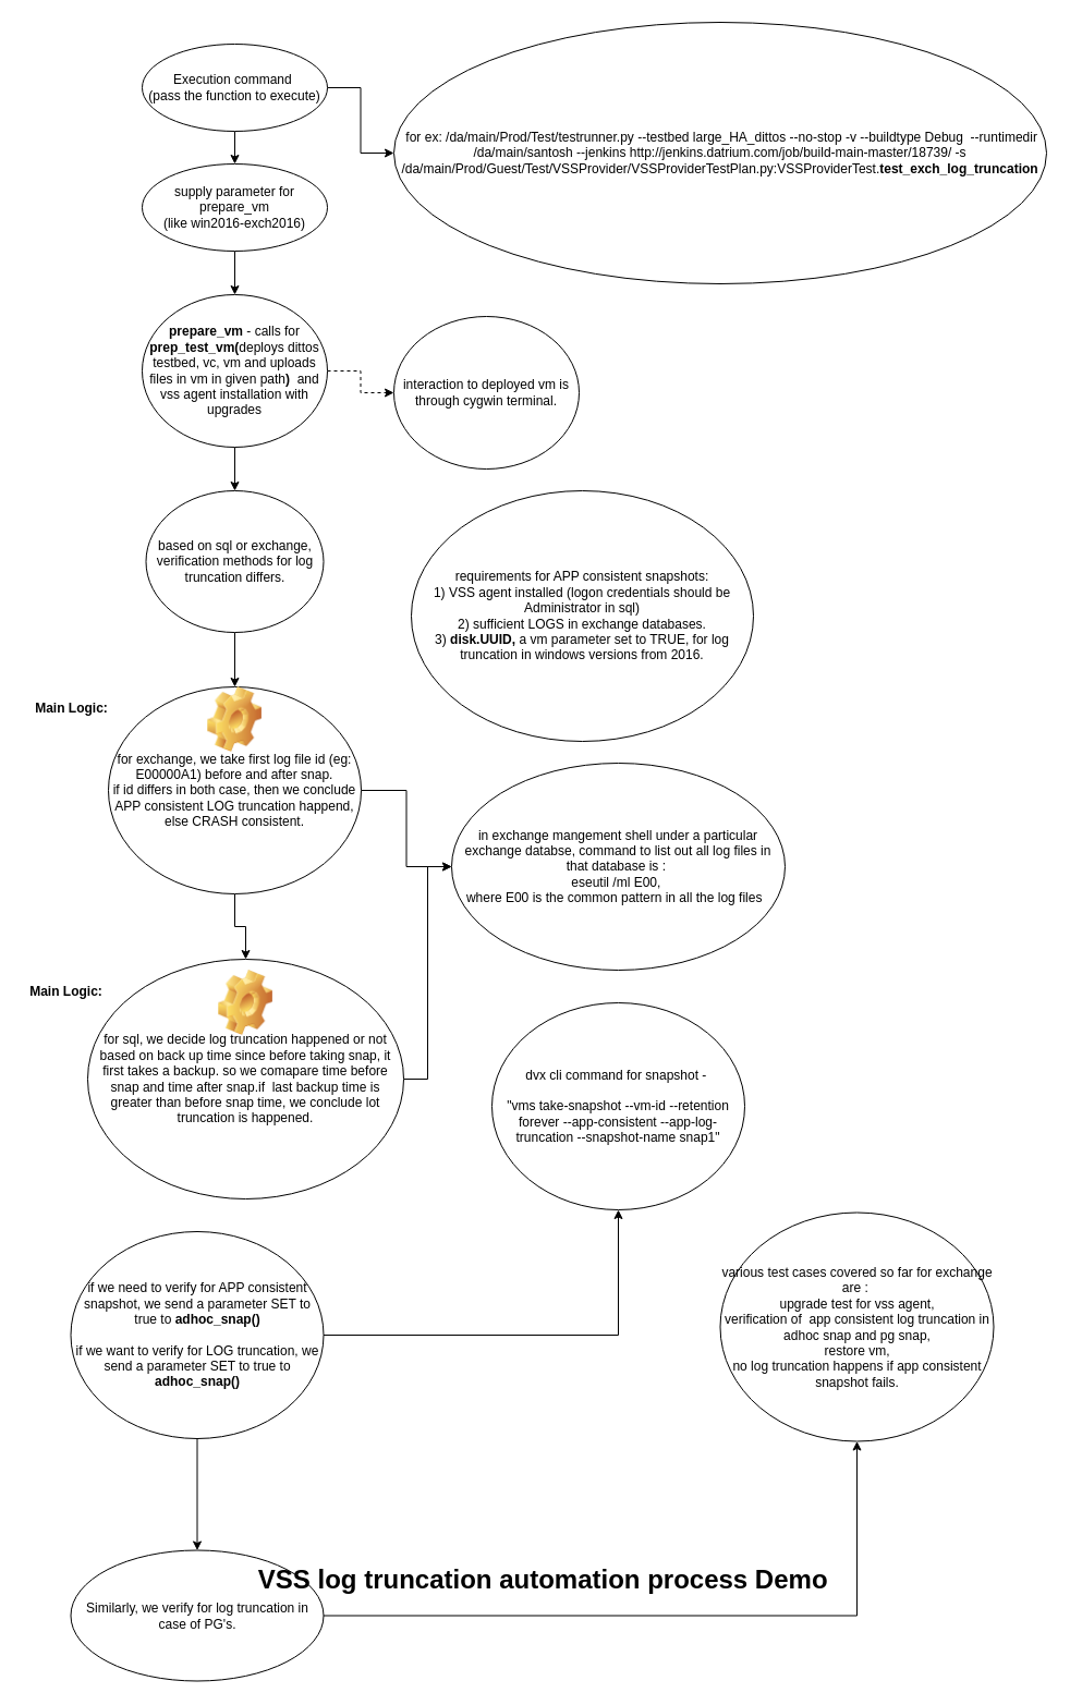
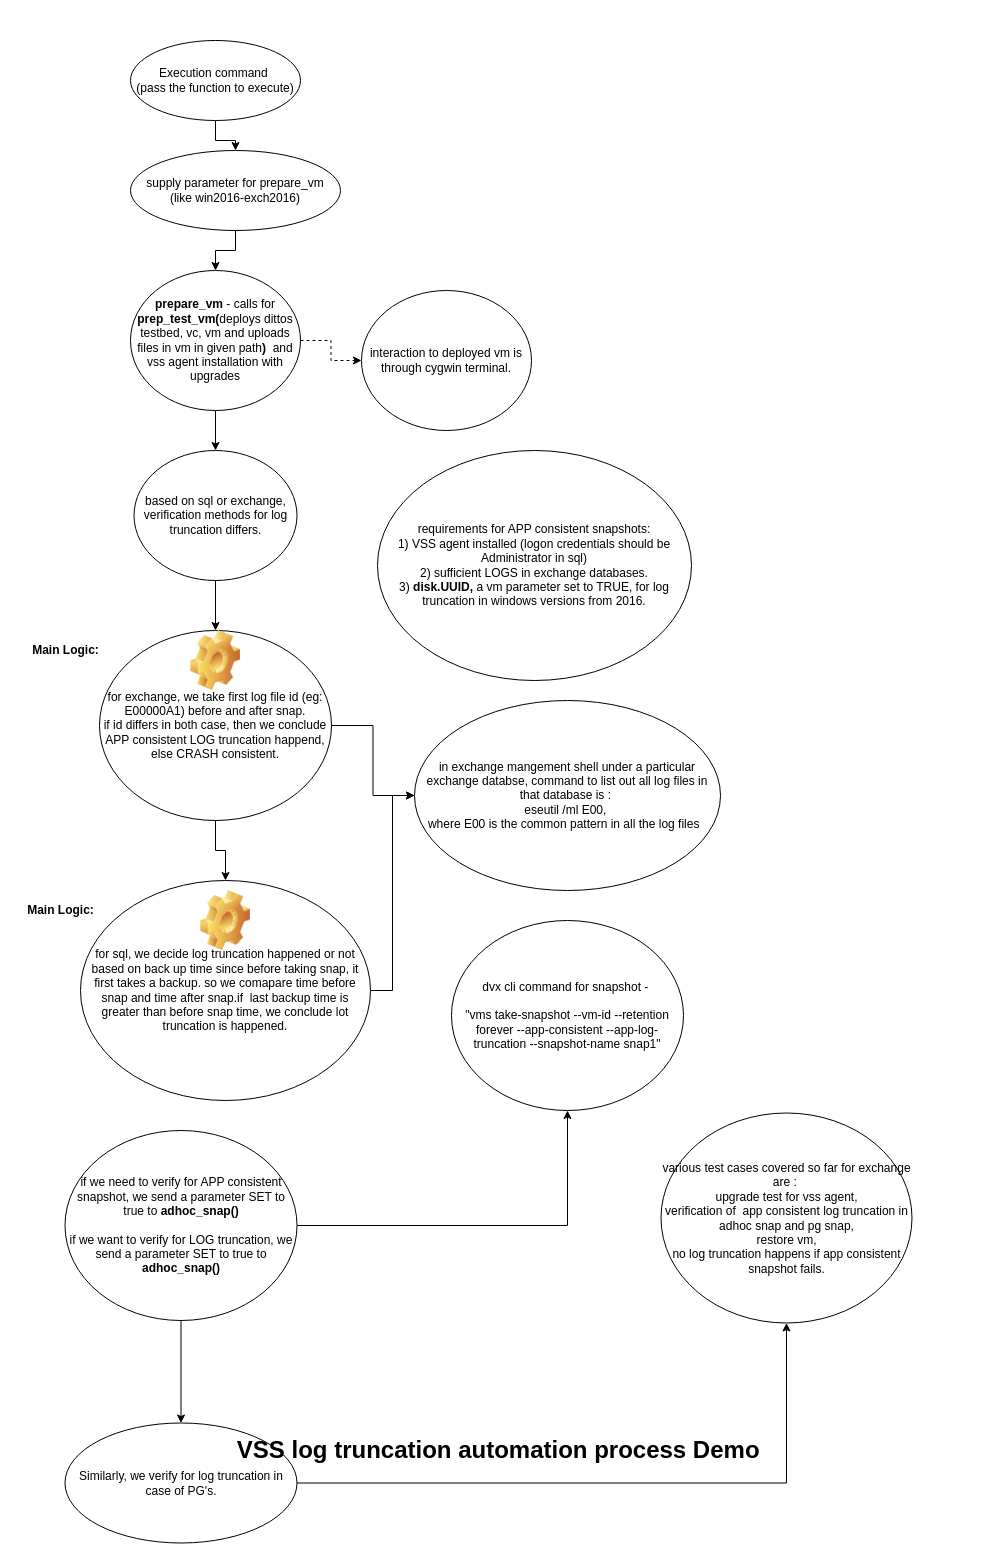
- <mxCell id="3" value="" style="edgeStyle=orthogonalEdgeStyle;rounded=0;orthogonalLoop=1;jettySize=auto;html=1;" parent="1" source="4" target="5" edge="1"><mxGeometry relative="1" as="geometry" /></mxCell>
- <mxCell id="5" value="&amp;nbsp;for ex:&amp;nbsp;/da/main/Prod/Test/testrunner.py --testbed large_HA_dittos --no-stop -v --buildtype Debug&amp;nbsp; --runtimedir /da/main/santosh --jenkins http://jenkins.datrium.com/job/build-main-master/18739/ -s /da/main/Prod/Guest/Test/VSSProvider/VSSProviderTestPlan.py:VSSProviderTest.&lt;b&gt;test_exch_log_truncation&lt;/b&gt;&lt;br&gt;" style="ellipse;whiteSpace=wrap;html=1;" parent="1" vertex="1"><mxGeometry x="361" width="599" height="240" as="geometry" y="20" /></mxCell>
- <mxCell id="7" value="supply parameter for prepare_vm&lt;br&gt;(like win2016-exch2016)" style="ellipse;whiteSpace=wrap;html=1;" parent="1" vertex="1"><mxGeometry x="130" y="150" width="170" height="80" as="geometry" /></mxCell>
+ <mxCell id="7" value="supply parameter for prepare_vm&lt;br&gt;(like win2016-exch2016)" style="ellipse;whiteSpace=wrap;html=1;" parent="1" vertex="1"><mxGeometry x="130" y="150" width="210" height="80" as="geometry" /></mxCell>
